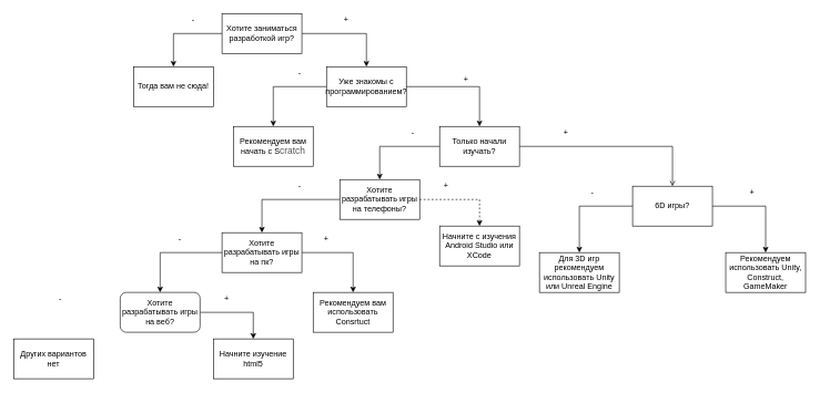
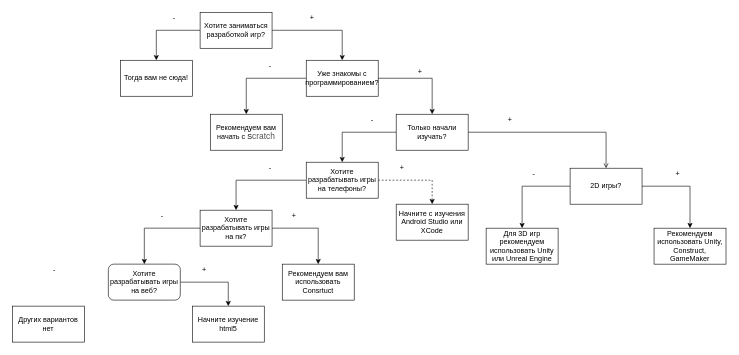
- <mxCell id="8" value="&lt;font style=&quot;vertical-align: inherit&quot;&gt;&lt;font style=&quot;vertical-align: inherit&quot;&gt;Уже знакомы с программированием?&lt;/font&gt;&lt;/font&gt;" style="rounded=0;whiteSpace=wrap;html=1;" parent="1" vertex="1"><mxGeometry x="490" y="100" width="120" height="60" as="geometry" /></mxCell>
+ <mxCell id="8" value="&lt;font style=&quot;vertical-align: inherit&quot;&gt;&lt;font style=&quot;vertical-align: inherit&quot;&gt;Уже знакомы с программированием?&lt;/font&gt;&lt;/font&gt;" style="rounded=0;whiteSpace=wrap;html=1;" parent="1" vertex="1"><mxGeometry x="510" y="100" width="120" height="60" as="geometry" /></mxCell>
- <mxCell id="14" value="&lt;font style=&quot;vertical-align: inherit&quot;&gt;&lt;font style=&quot;vertical-align: inherit&quot;&gt;6D игры?&lt;/font&gt;&lt;/font&gt;" style="rounded=0;whiteSpace=wrap;html=1;" vertex="1" parent="1"><mxGeometry x="950" y="280" width="120" height="60" as="geometry" /></mxCell>
+ <mxCell id="14" value="&lt;font style=&quot;vertical-align: inherit&quot;&gt;&lt;font style=&quot;vertical-align: inherit&quot;&gt;2D игры?&lt;/font&gt;&lt;/font&gt;" style="rounded=0;whiteSpace=wrap;html=1;" vertex="1" parent="1"><mxGeometry x="950" y="280" width="120" height="60" as="geometry" /></mxCell>
